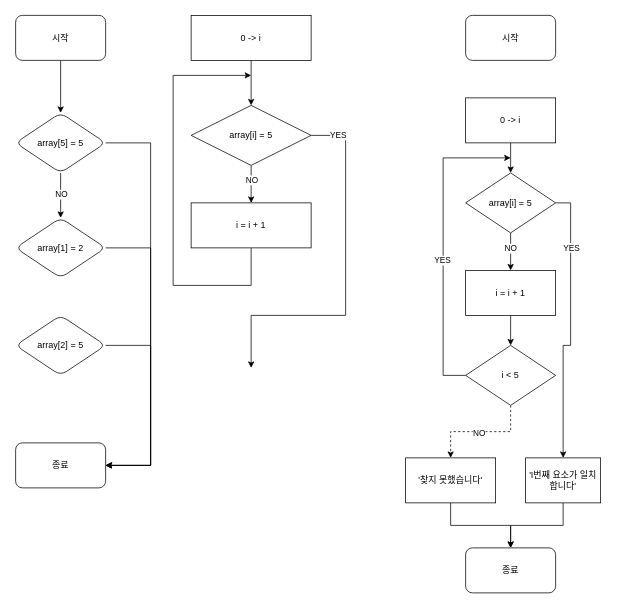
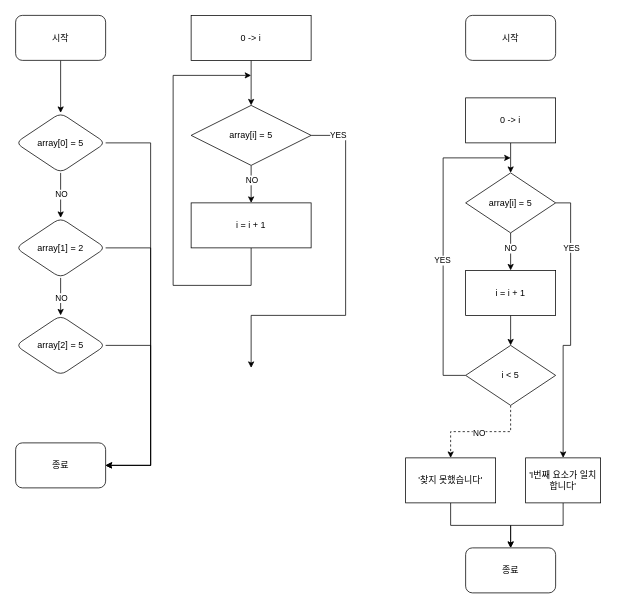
- <mxCell id="7" value="array[5] = 5" style="rhombus;whiteSpace=wrap;html=1;rounded=1;" vertex="1" parent="1"><mxGeometry x="20" y="150" width="120" height="80" as="geometry" /></mxCell>
+ <mxCell id="7" value="array[0] = 5" style="rhombus;whiteSpace=wrap;html=1;rounded=1;" vertex="1" parent="1"><mxGeometry x="20" y="150" width="120" height="80" as="geometry" /></mxCell>
+ <mxCell id="8" value="" style="edgeStyle=orthogonalEdgeStyle;rounded=0;orthogonalLoop=1;jettySize=auto;html=1;" edge="1" parent="1" source="11" target="13"><mxGeometry relative="1" as="geometry" /></mxCell>
+ <mxCell id="9" value="NO" style="edgeLabel;html=1;align=center;verticalAlign=middle;resizable=0;points=[];" vertex="1" connectable="0" parent="8"><mxGeometry x="0.024" relative="1" as="geometry"><mxPoint as="offset" /></mxGeometry></mxCell>
